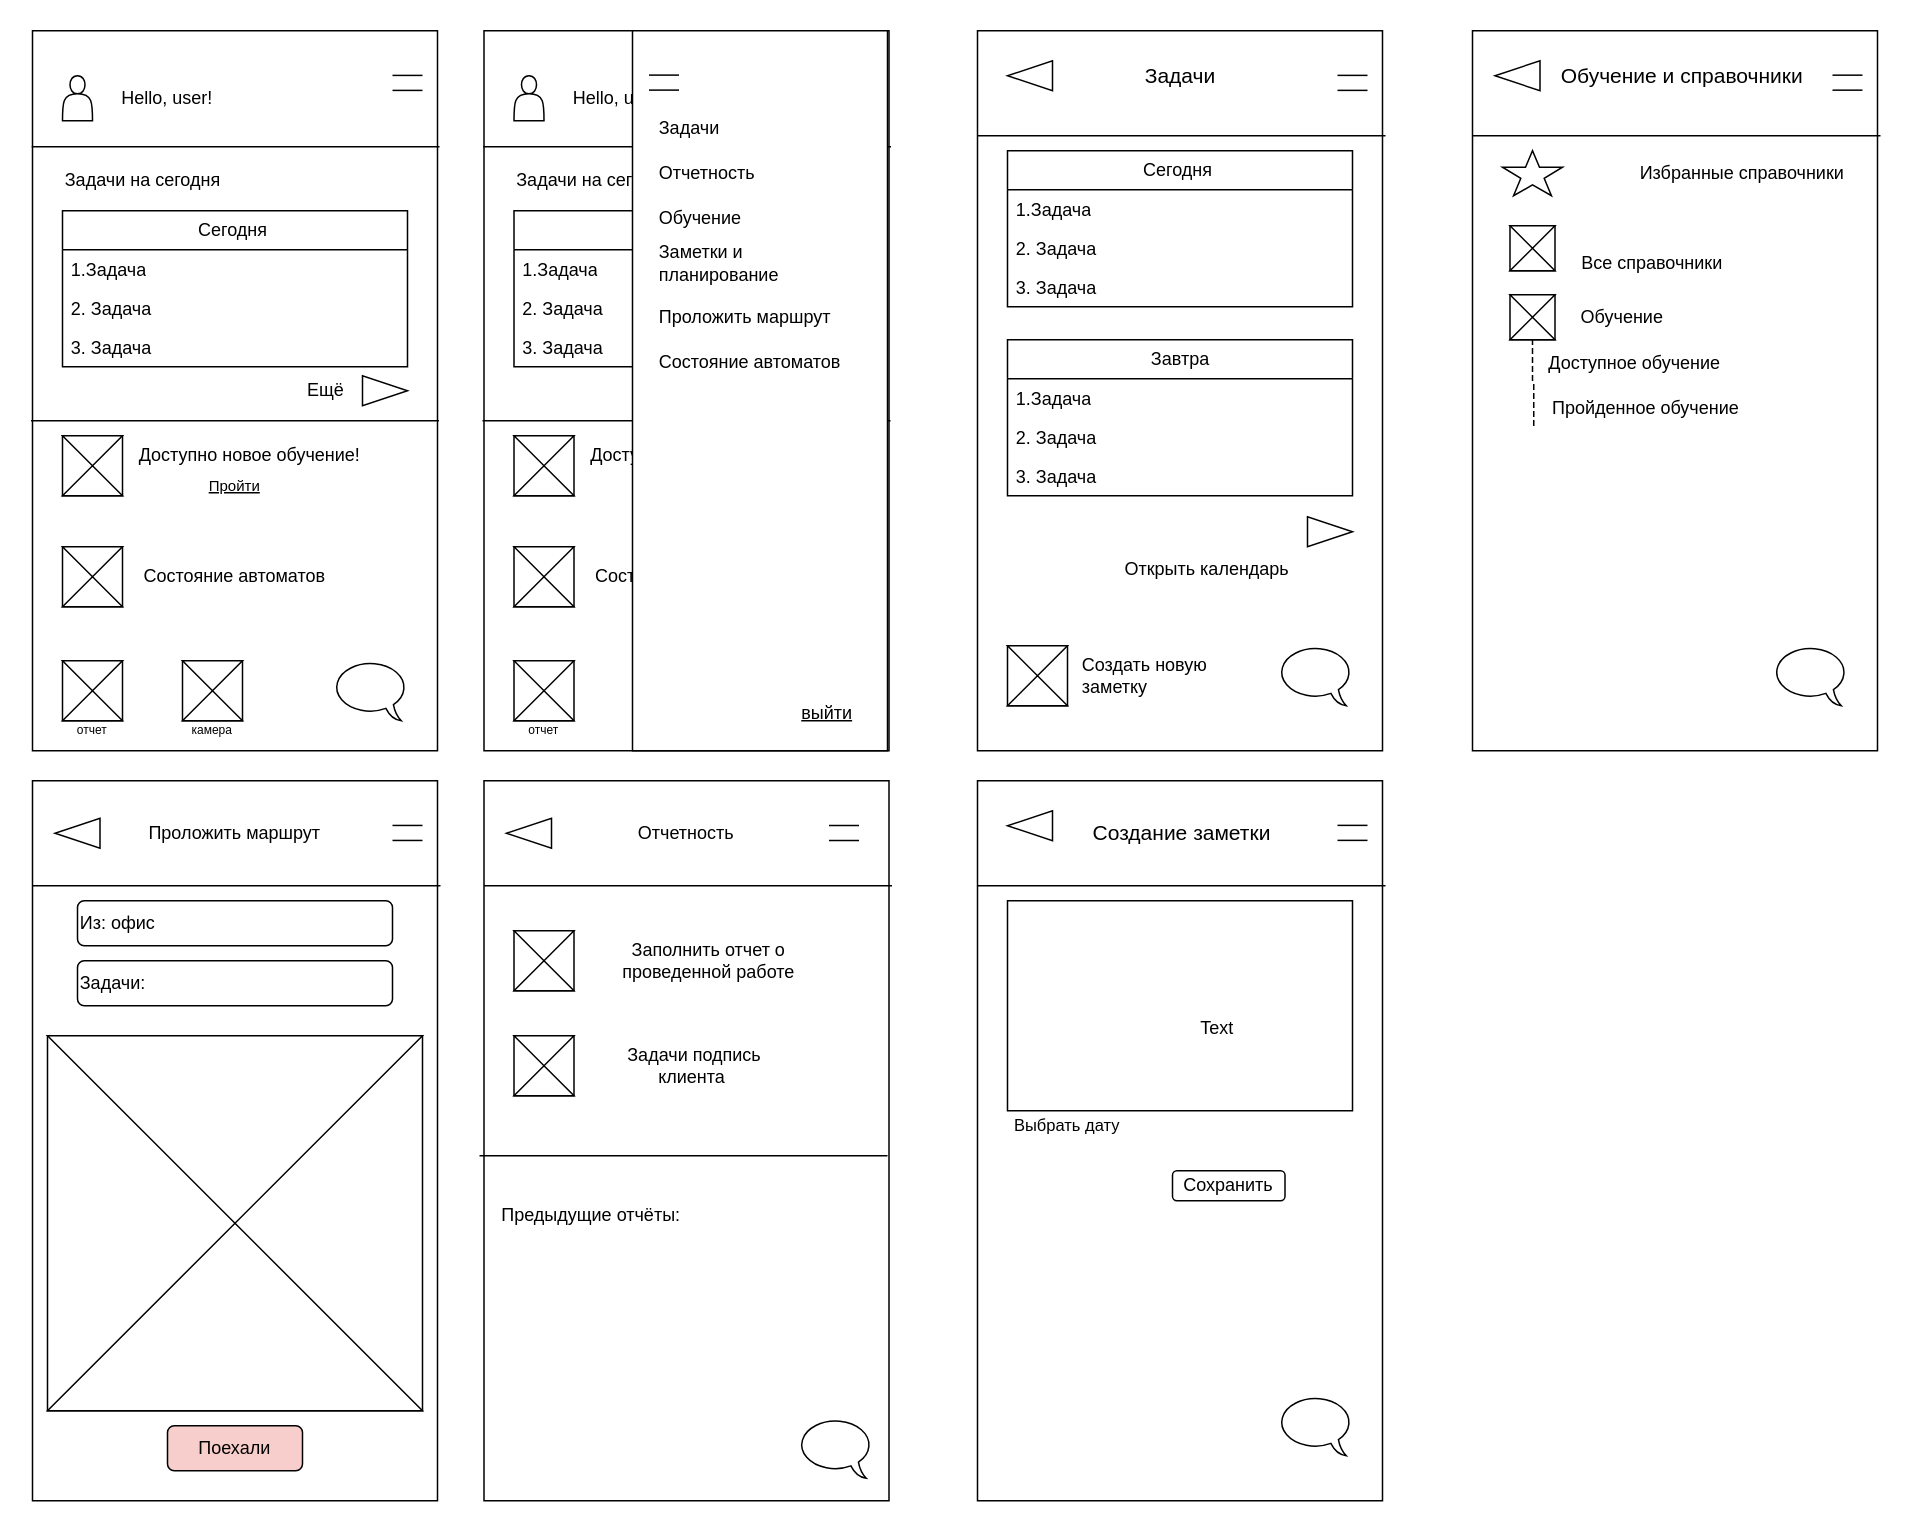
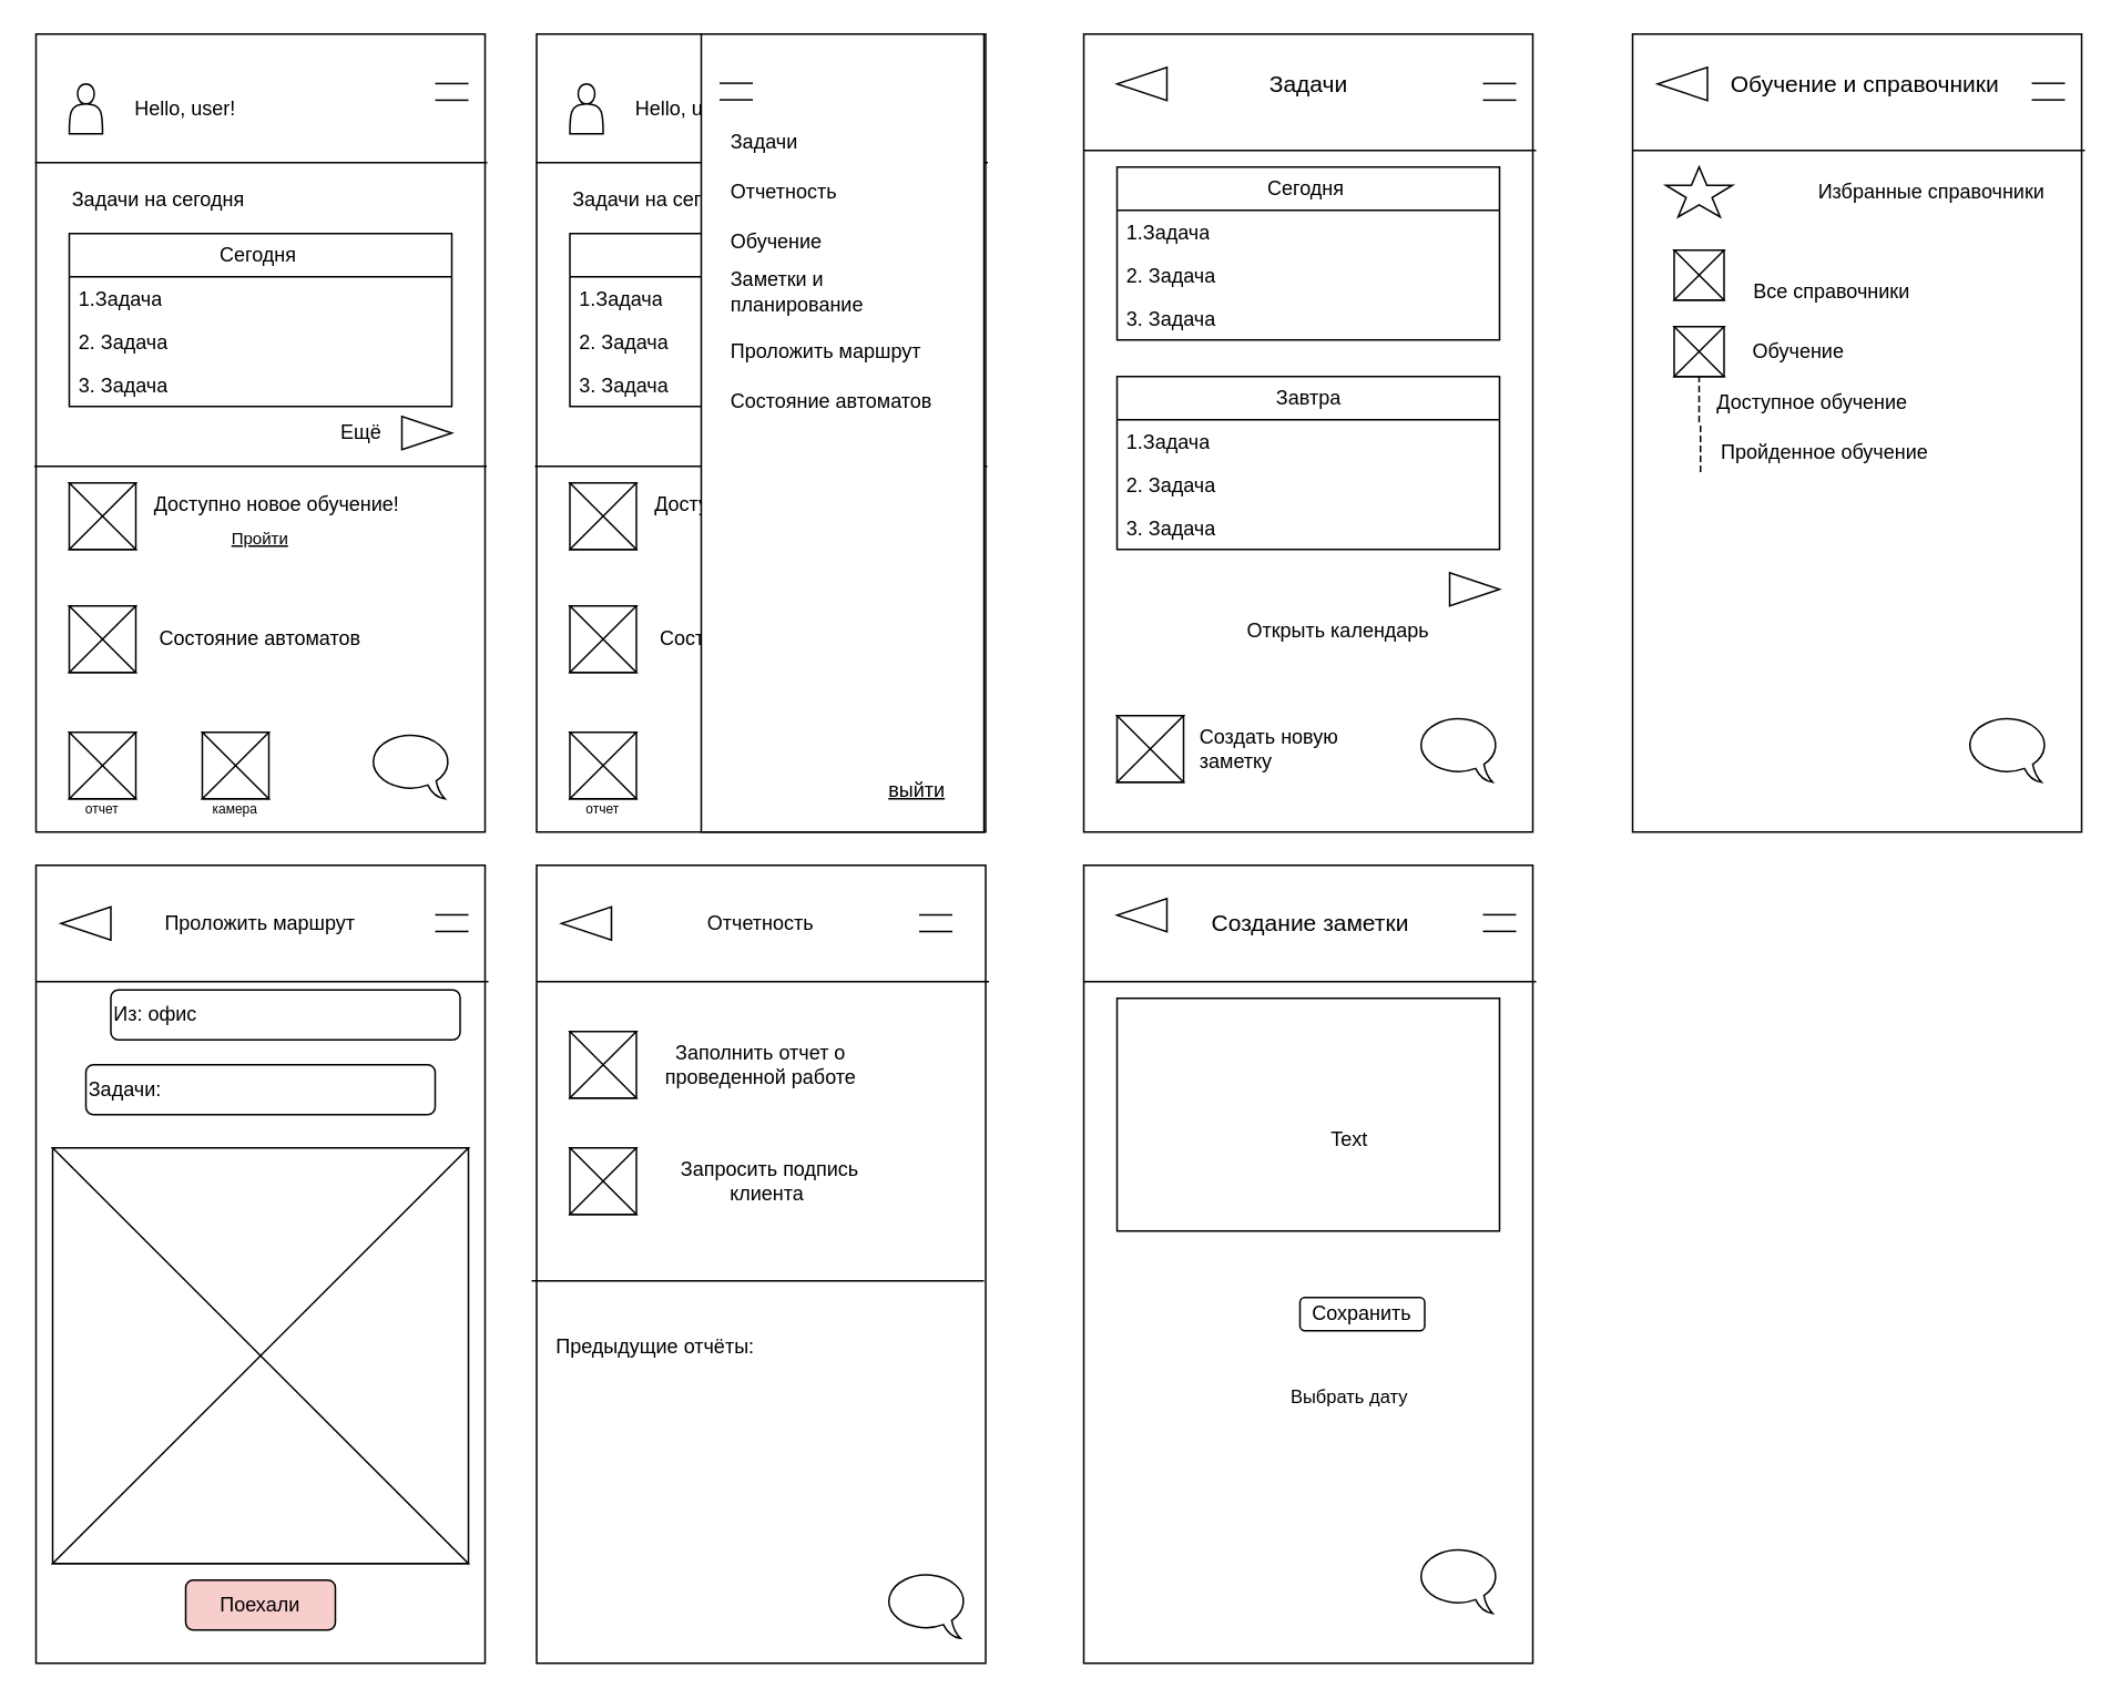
- <mxCell id="67" value="Из: офис" style="rounded=1;whiteSpace=wrap;html=1;align=left;" vertex="1" parent="1"><mxGeometry x="51" y="600" width="210" height="30" as="geometry" /></mxCell>
+ <mxCell id="67" value="Из: офис" style="rounded=1;whiteSpace=wrap;html=1;align=left;" vertex="1" parent="1"><mxGeometry x="66" y="595" width="210" height="30" as="geometry" /></mxCell>
- <mxCell id="126" value="Заполнить отчет о проведенной работе" style="text;html=1;align=center;verticalAlign=middle;whiteSpace=wrap;rounded=0;" vertex="1" parent="1"><mxGeometry x="397" y="630" width="150" height="20" as="geometry" /></mxCell>
+ <mxCell id="126" value="Заполнить отчет о проведенной работе" style="text;html=1;align=center;verticalAlign=middle;whiteSpace=wrap;rounded=0;" vertex="1" parent="1"><mxGeometry x="382" y="630" width="150" height="20" as="geometry" /></mxCell>
- <mxCell id="129" value="Задачи подпись клиента&amp;nbsp;" style="text;html=1;align=center;verticalAlign=middle;whiteSpace=wrap;rounded=0;" vertex="1" parent="1"><mxGeometry x="393" y="695" width="139" height="30" as="geometry" /></mxCell>
+ <mxCell id="129" value="Запросить подпись клиента&amp;nbsp;" style="text;html=1;align=center;verticalAlign=middle;whiteSpace=wrap;rounded=0;" vertex="1" parent="1"><mxGeometry x="393" y="695" width="139" height="30" as="geometry" /></mxCell>
- <mxCell id="141" value="&lt;font style=&quot;font-size: 11px;&quot;&gt;Выбрать дату&lt;/font&gt;" style="text;html=1;align=center;verticalAlign=middle;whiteSpace=wrap;rounded=0;" vertex="1" parent="1"><mxGeometry x="671" y="740" width="80" height="20" as="geometry" /></mxCell>
+ <mxCell id="141" value="&lt;font style=&quot;font-size: 11px;&quot;&gt;Выбрать дату&lt;/font&gt;" style="text;html=1;align=center;verticalAlign=middle;whiteSpace=wrap;rounded=0;" vertex="1" parent="1"><mxGeometry x="771" y="830" width="80" height="20" as="geometry" /></mxCell>
